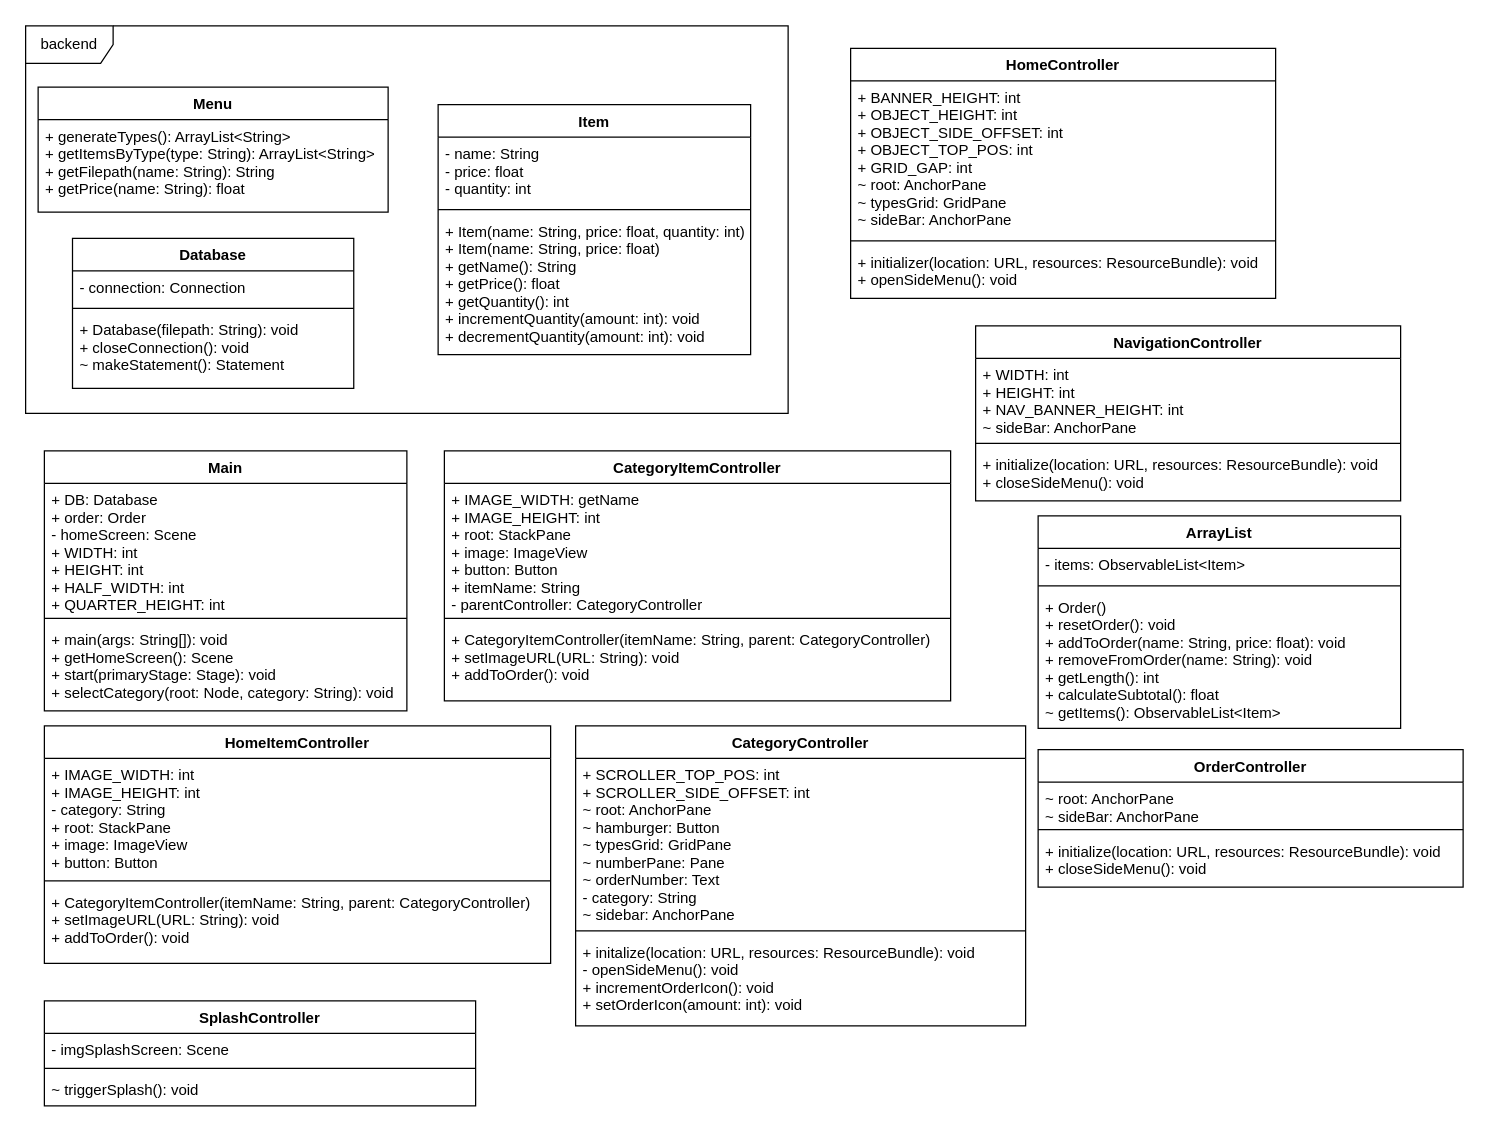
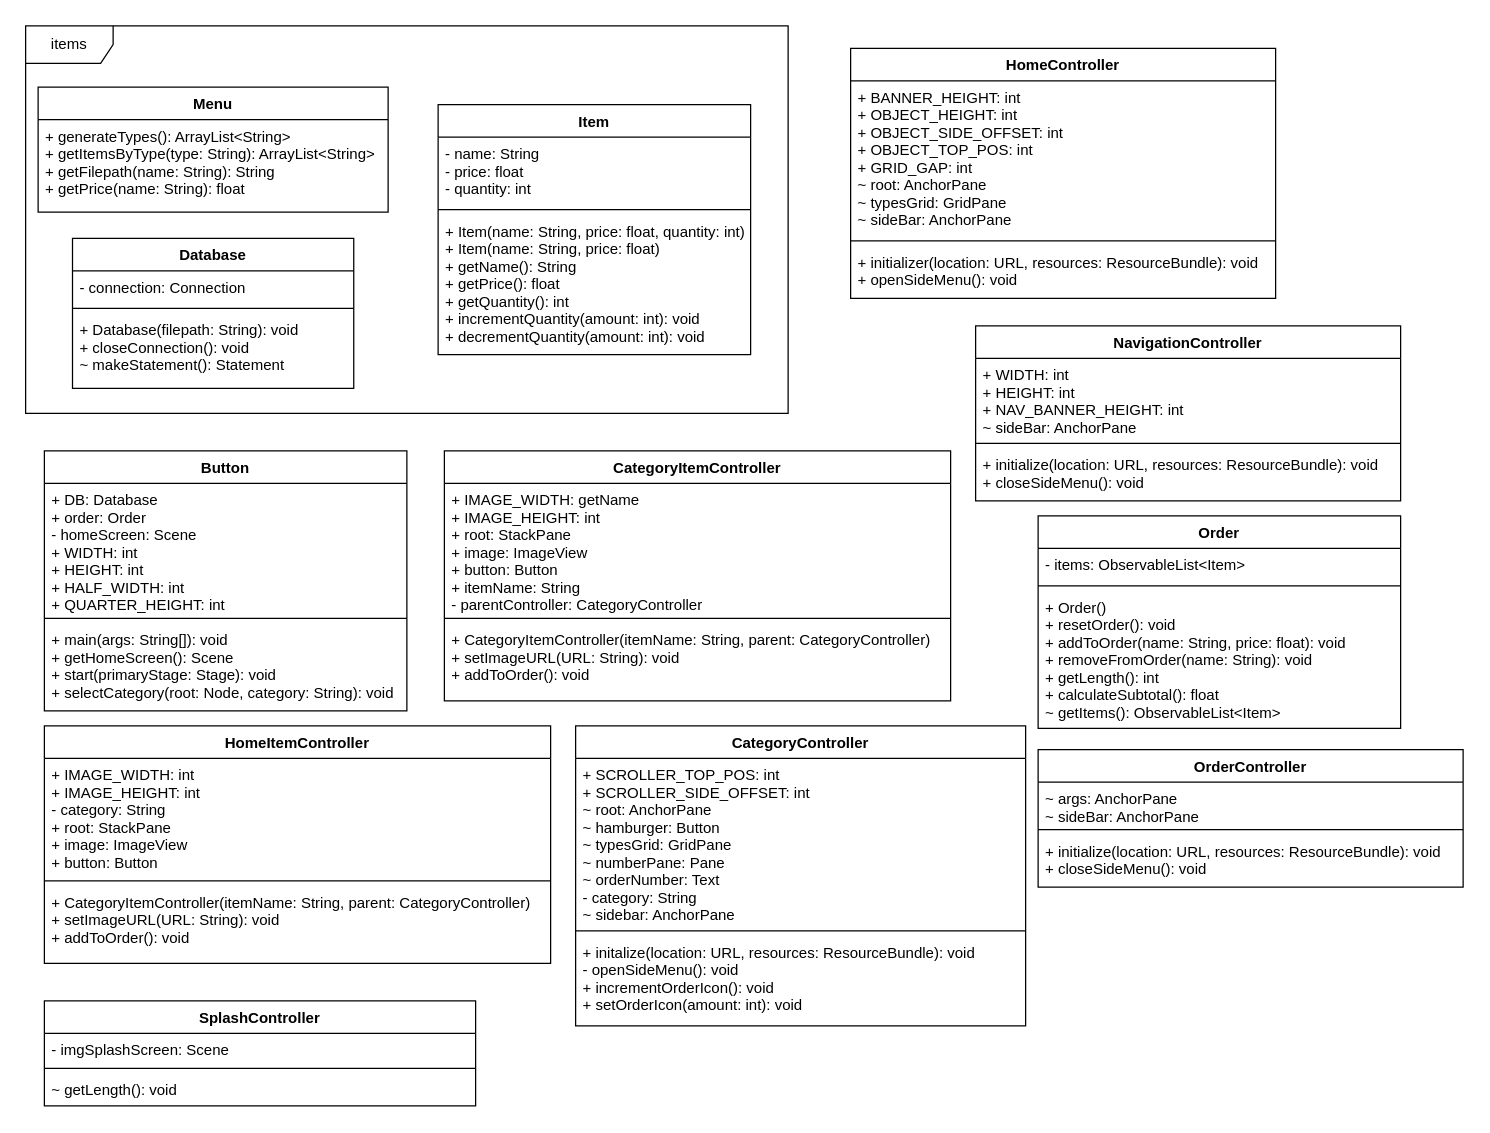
- <mxCell id="16" value="&lt;div&gt;backend&lt;/div&gt;" style="shape=umlFrame;whiteSpace=wrap;html=1;width=70;height=30;" parent="1" vertex="1"><mxGeometry x="20" y="20" width="610" height="310" as="geometry" /></mxCell>
+ <mxCell id="16" value="&lt;div&gt;items&lt;/div&gt;" style="shape=umlFrame;whiteSpace=wrap;html=1;width=70;height=30;" parent="1" vertex="1"><mxGeometry x="20" y="20" width="610" height="310" as="geometry" /></mxCell>
- <mxCell id="2" value="Main" style="swimlane;fontStyle=1;align=center;verticalAlign=top;childLayout=stackLayout;horizontal=1;startSize=26;horizontalStack=0;resizeParent=1;resizeParentMax=0;resizeLast=0;collapsible=1;marginBottom=0;" parent="1" vertex="1"><mxGeometry x="35" y="360" width="290" height="208" as="geometry" /></mxCell>
+ <mxCell id="2" value="Button" style="swimlane;fontStyle=1;align=center;verticalAlign=top;childLayout=stackLayout;horizontal=1;startSize=26;horizontalStack=0;resizeParent=1;resizeParentMax=0;resizeLast=0;collapsible=1;marginBottom=0;" parent="1" vertex="1"><mxGeometry x="35" y="360" width="290" height="208" as="geometry" /></mxCell>
- <mxCell id="37" value="ArrayList" style="swimlane;fontStyle=1;align=center;verticalAlign=top;childLayout=stackLayout;horizontal=1;startSize=26;horizontalStack=0;resizeParent=1;resizeParentMax=0;resizeLast=0;collapsible=1;marginBottom=0;" vertex="1" parent="1"><mxGeometry x="830" y="412" width="290" height="170" as="geometry" /></mxCell>
+ <mxCell id="37" value="Order" style="swimlane;fontStyle=1;align=center;verticalAlign=top;childLayout=stackLayout;horizontal=1;startSize=26;horizontalStack=0;resizeParent=1;resizeParentMax=0;resizeLast=0;collapsible=1;marginBottom=0;" vertex="1" parent="1"><mxGeometry x="830" y="412" width="290" height="170" as="geometry" /></mxCell>
- <mxCell id="42" value="~ root: AnchorPane&#10;~ sideBar: AnchorPane" style="text;strokeColor=none;fillColor=none;align=left;verticalAlign=top;spacingLeft=4;spacingRight=4;overflow=hidden;rotatable=0;points=[[0,0.5],[1,0.5]];portConstraint=eastwest;" vertex="1" parent="41"><mxGeometry y="26" width="340" height="34" as="geometry" /></mxCell>
+ <mxCell id="42" value="~ args: AnchorPane&#10;~ sideBar: AnchorPane" style="text;strokeColor=none;fillColor=none;align=left;verticalAlign=top;spacingLeft=4;spacingRight=4;overflow=hidden;rotatable=0;points=[[0,0.5],[1,0.5]];portConstraint=eastwest;" vertex="1" parent="41"><mxGeometry y="26" width="340" height="34" as="geometry" /></mxCell>
- <mxCell id="48" value="~ triggerSplash(): void" style="text;strokeColor=none;fillColor=none;align=left;verticalAlign=top;spacingLeft=4;spacingRight=4;overflow=hidden;rotatable=0;points=[[0,0.5],[1,0.5]];portConstraint=eastwest;" vertex="1" parent="45"><mxGeometry y="58" width="345" height="26" as="geometry" /></mxCell>
+ <mxCell id="48" value="~ getLength(): void" style="text;strokeColor=none;fillColor=none;align=left;verticalAlign=top;spacingLeft=4;spacingRight=4;overflow=hidden;rotatable=0;points=[[0,0.5],[1,0.5]];portConstraint=eastwest;" vertex="1" parent="45"><mxGeometry y="58" width="345" height="26" as="geometry" /></mxCell>
